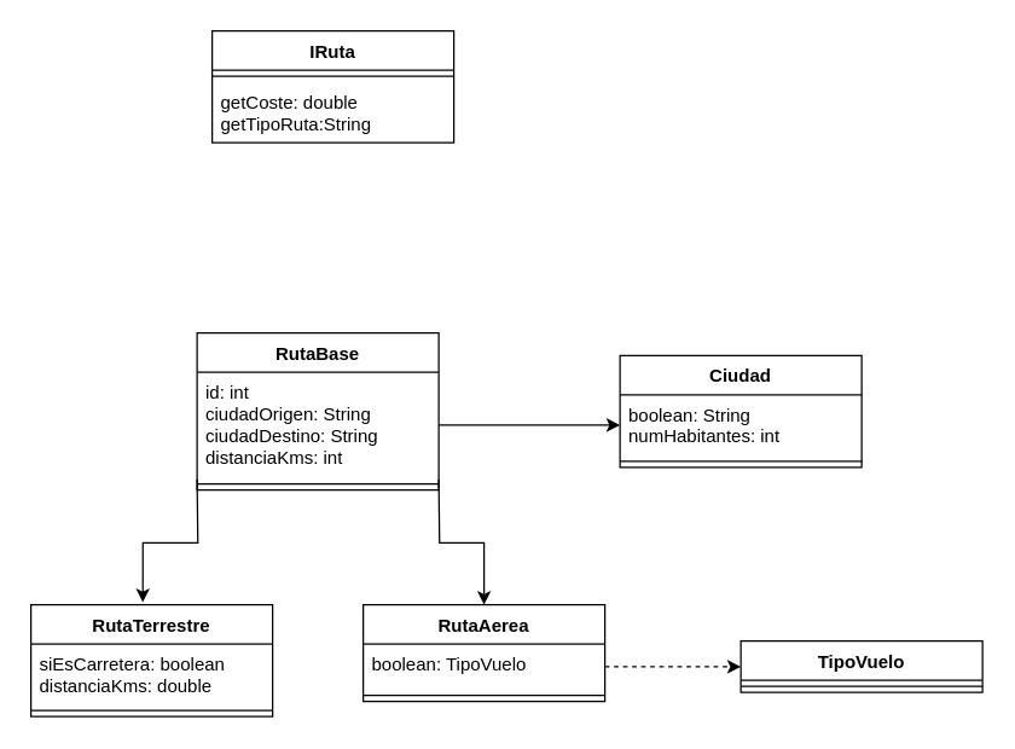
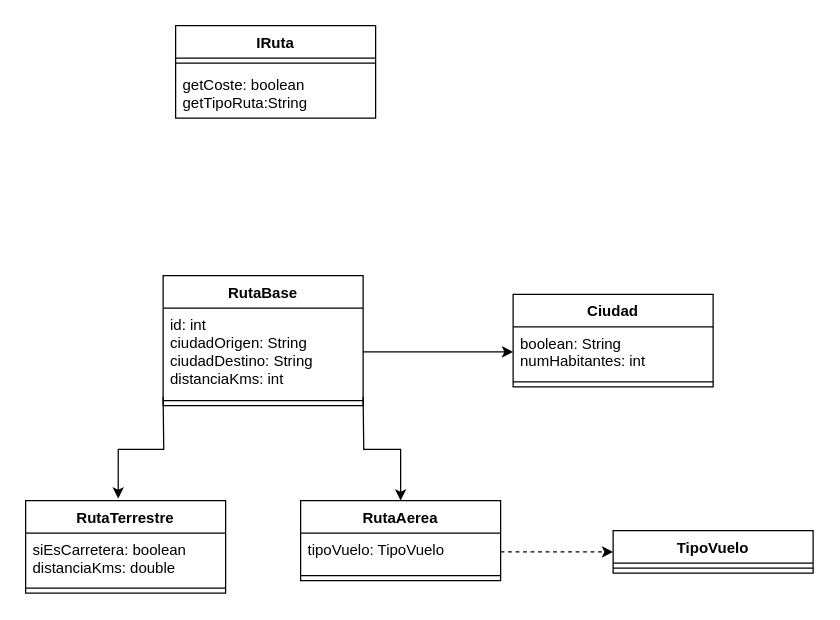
- <mxCell id="10" value="getCoste: double&lt;div&gt;getTipoRuta:String&lt;/div&gt;" style="text;strokeColor=none;fillColor=none;align=left;verticalAlign=top;spacingLeft=4;spacingRight=4;overflow=hidden;rotatable=0;points=[[0,0.5],[1,0.5]];portConstraint=eastwest;whiteSpace=wrap;html=1;autosize=1;" vertex="1" parent="8"><mxGeometry y="34" width="160" height="40" as="geometry" /></mxCell>
+ <mxCell id="10" value="getCoste: boolean&lt;div&gt;getTipoRuta:String&lt;/div&gt;" style="text;strokeColor=none;fillColor=none;align=left;verticalAlign=top;spacingLeft=4;spacingRight=4;overflow=hidden;rotatable=0;points=[[0,0.5],[1,0.5]];portConstraint=eastwest;whiteSpace=wrap;html=1;autosize=1;" vertex="1" parent="8"><mxGeometry y="34" width="160" height="40" as="geometry" /></mxCell>
- <mxCell id="15" value="boolean: TipoVuelo" style="text;strokeColor=none;fillColor=none;align=left;verticalAlign=top;spacingLeft=4;spacingRight=4;overflow=hidden;rotatable=0;points=[[0,0.5],[1,0.5]];portConstraint=eastwest;whiteSpace=wrap;html=1;autosize=1;" vertex="1" parent="14"><mxGeometry y="26" width="160" height="30" as="geometry" /></mxCell>
+ <mxCell id="15" value="tipoVuelo: TipoVuelo" style="text;strokeColor=none;fillColor=none;align=left;verticalAlign=top;spacingLeft=4;spacingRight=4;overflow=hidden;rotatable=0;points=[[0,0.5],[1,0.5]];portConstraint=eastwest;whiteSpace=wrap;html=1;autosize=1;" vertex="1" parent="14"><mxGeometry y="26" width="160" height="30" as="geometry" /></mxCell>
